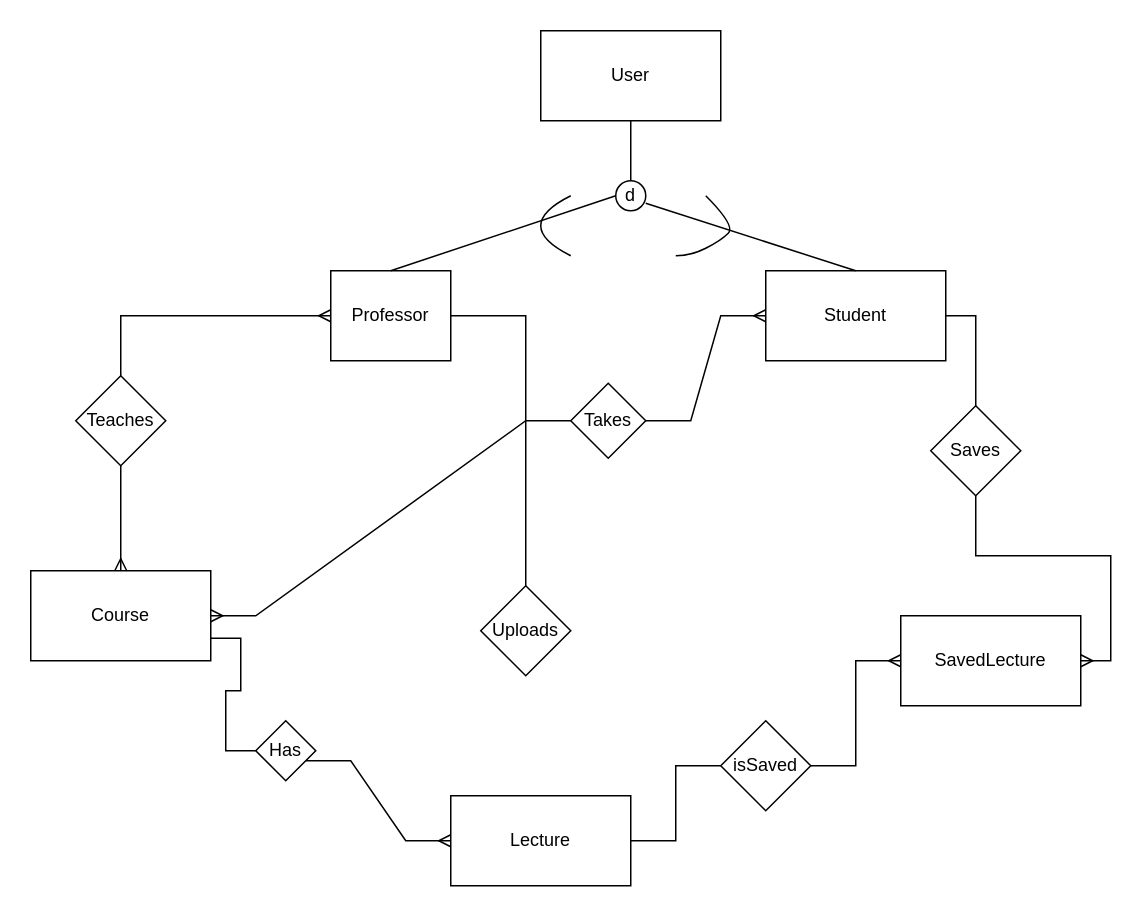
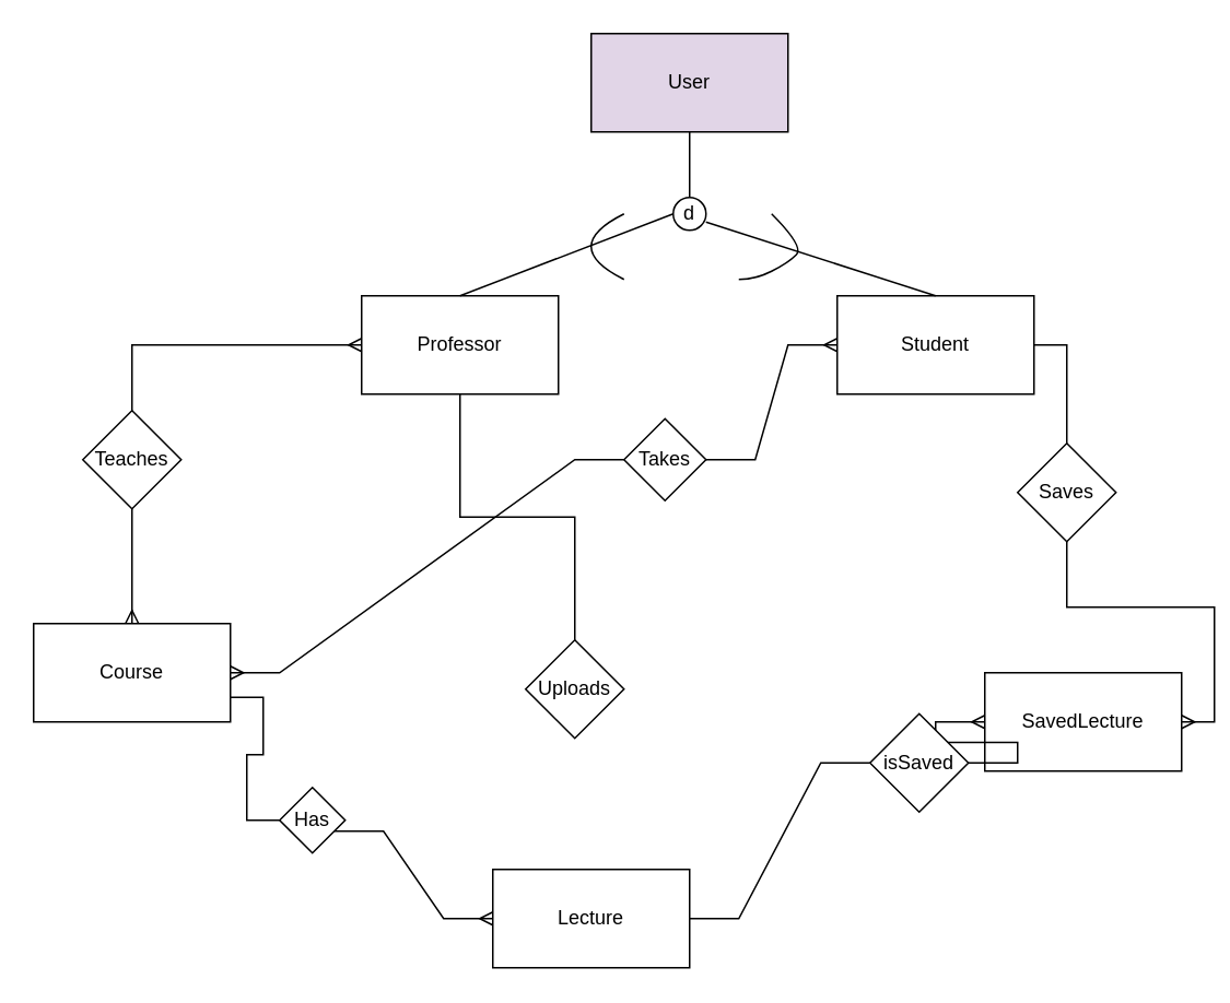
- <mxCell id="3" value="User" style="whiteSpace=wrap;html=1;" vertex="1" parent="1"><mxGeometry x="360" y="20" width="120" height="60" as="geometry" /></mxCell>
+ <mxCell id="3" value="User" style="whiteSpace=wrap;html=1;fillColor=#e1d5e7;" vertex="1" parent="1"><mxGeometry x="360" y="20" width="120" height="60" as="geometry" /></mxCell>
- <mxCell id="7" value="Professor" style="whiteSpace=wrap;html=1;" vertex="1" parent="1"><mxGeometry x="220" y="180" width="80" height="60" as="geometry" /></mxCell>
+ <mxCell id="7" value="Professor" style="whiteSpace=wrap;html=1;" vertex="1" parent="1"><mxGeometry x="220" y="180" width="120" height="60" as="geometry" /></mxCell>
- <mxCell id="27" value="isSaved" style="rhombus;whiteSpace=wrap;html=1;" vertex="1" parent="1"><mxGeometry x="480" y="480" width="60" height="60" as="geometry" /></mxCell>
+ <mxCell id="27" value="isSaved" style="rhombus;whiteSpace=wrap;html=1;" vertex="1" parent="1"><mxGeometry x="530" y="435" width="60" height="60" as="geometry" /></mxCell>
